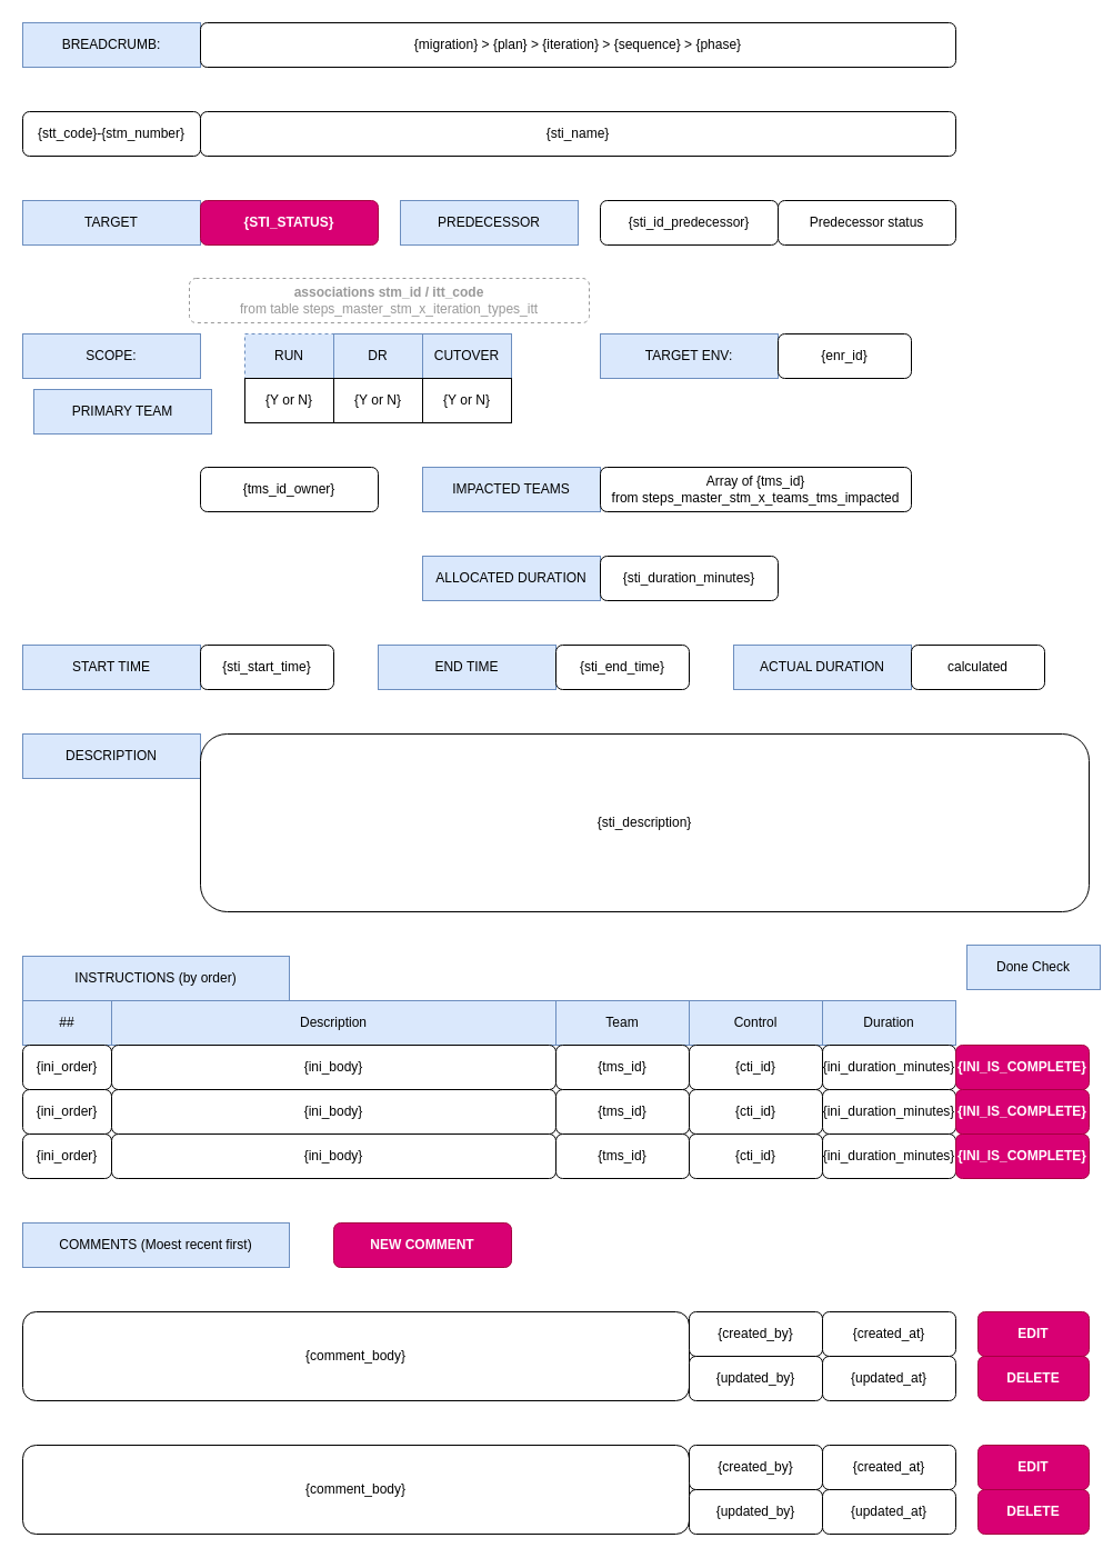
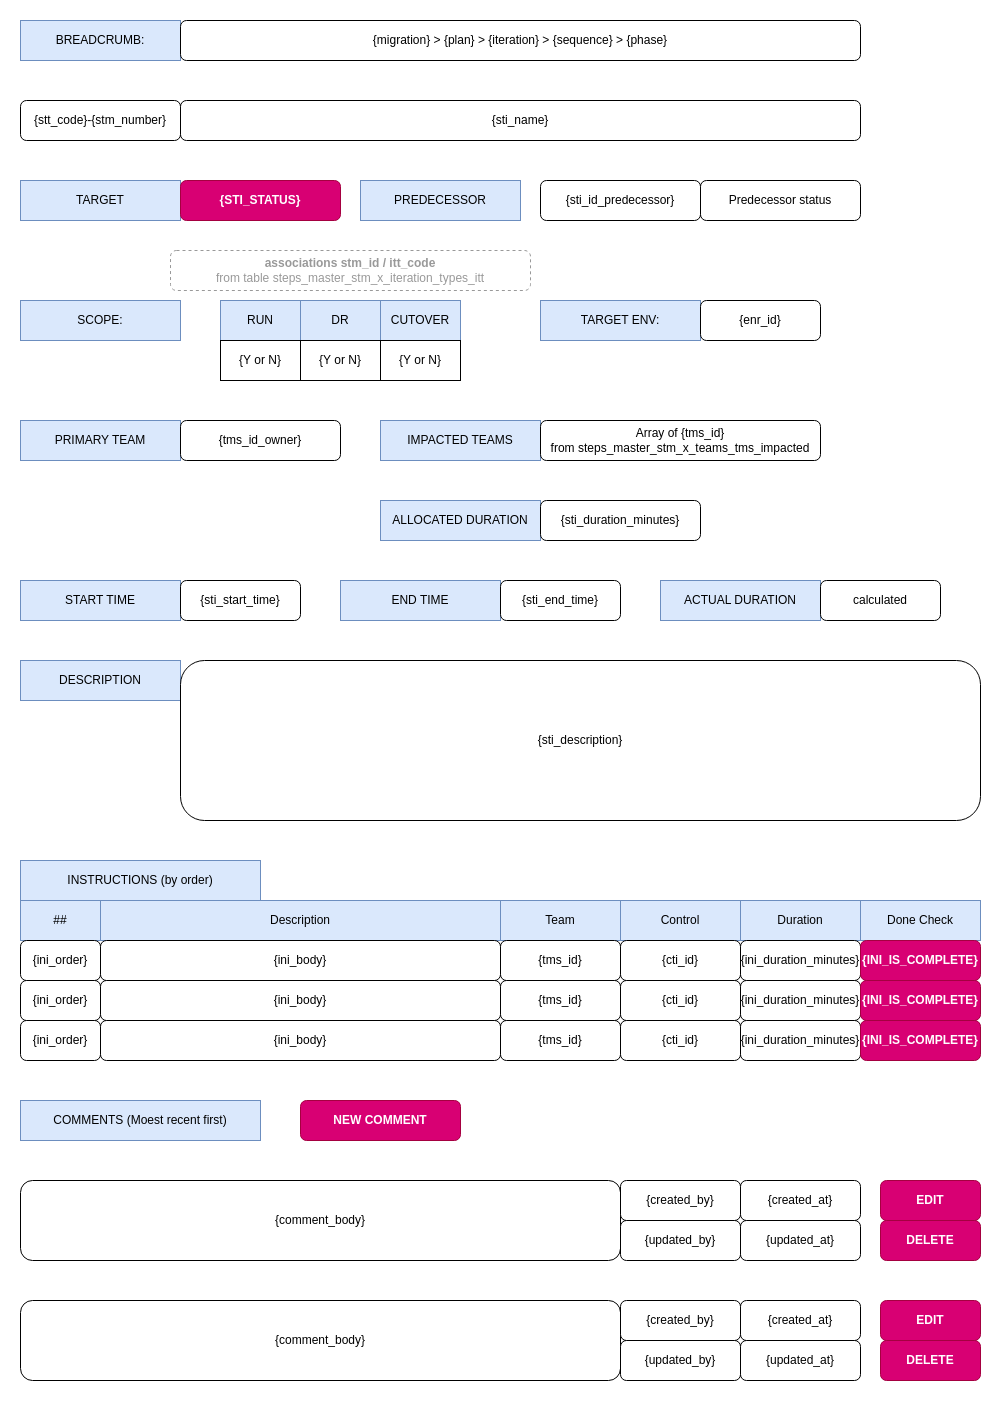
- <mxCell id="6" value="RUN" style="rounded=0;whiteSpace=wrap;html=1;fillColor=#dae8fc;strokeColor=#6c8ebf;dashed=1;" vertex="1" parent="1"><mxGeometry x="220" y="300" width="80" height="40" as="geometry" /></mxCell>
+ <mxCell id="6" value="RUN" style="rounded=0;whiteSpace=wrap;html=1;fillColor=#dae8fc;strokeColor=#6c8ebf;" vertex="1" parent="1"><mxGeometry x="220" y="300" width="80" height="40" as="geometry" /></mxCell>
- <mxCell id="16" value="PRIMARY TEAM" style="rounded=0;whiteSpace=wrap;html=1;fillColor=#dae8fc;strokeColor=#6c8ebf;" vertex="1" parent="1"><mxGeometry x="30" y="350" width="160" height="40" as="geometry" /></mxCell>
+ <mxCell id="16" value="PRIMARY TEAM" style="rounded=0;whiteSpace=wrap;html=1;fillColor=#dae8fc;strokeColor=#6c8ebf;" vertex="1" parent="1"><mxGeometry x="20" y="420" width="160" height="40" as="geometry" /></mxCell>
- <mxCell id="37" value="Done Check" style="rounded=0;whiteSpace=wrap;html=1;fillColor=#dae8fc;strokeColor=#6c8ebf;" vertex="1" parent="1"><mxGeometry x="870" y="850" width="120" height="40" as="geometry" /></mxCell>
+ <mxCell id="37" value="Done Check" style="rounded=0;whiteSpace=wrap;html=1;fillColor=#dae8fc;strokeColor=#6c8ebf;" vertex="1" parent="1"><mxGeometry x="860" y="900" width="120" height="40" as="geometry" /></mxCell>
